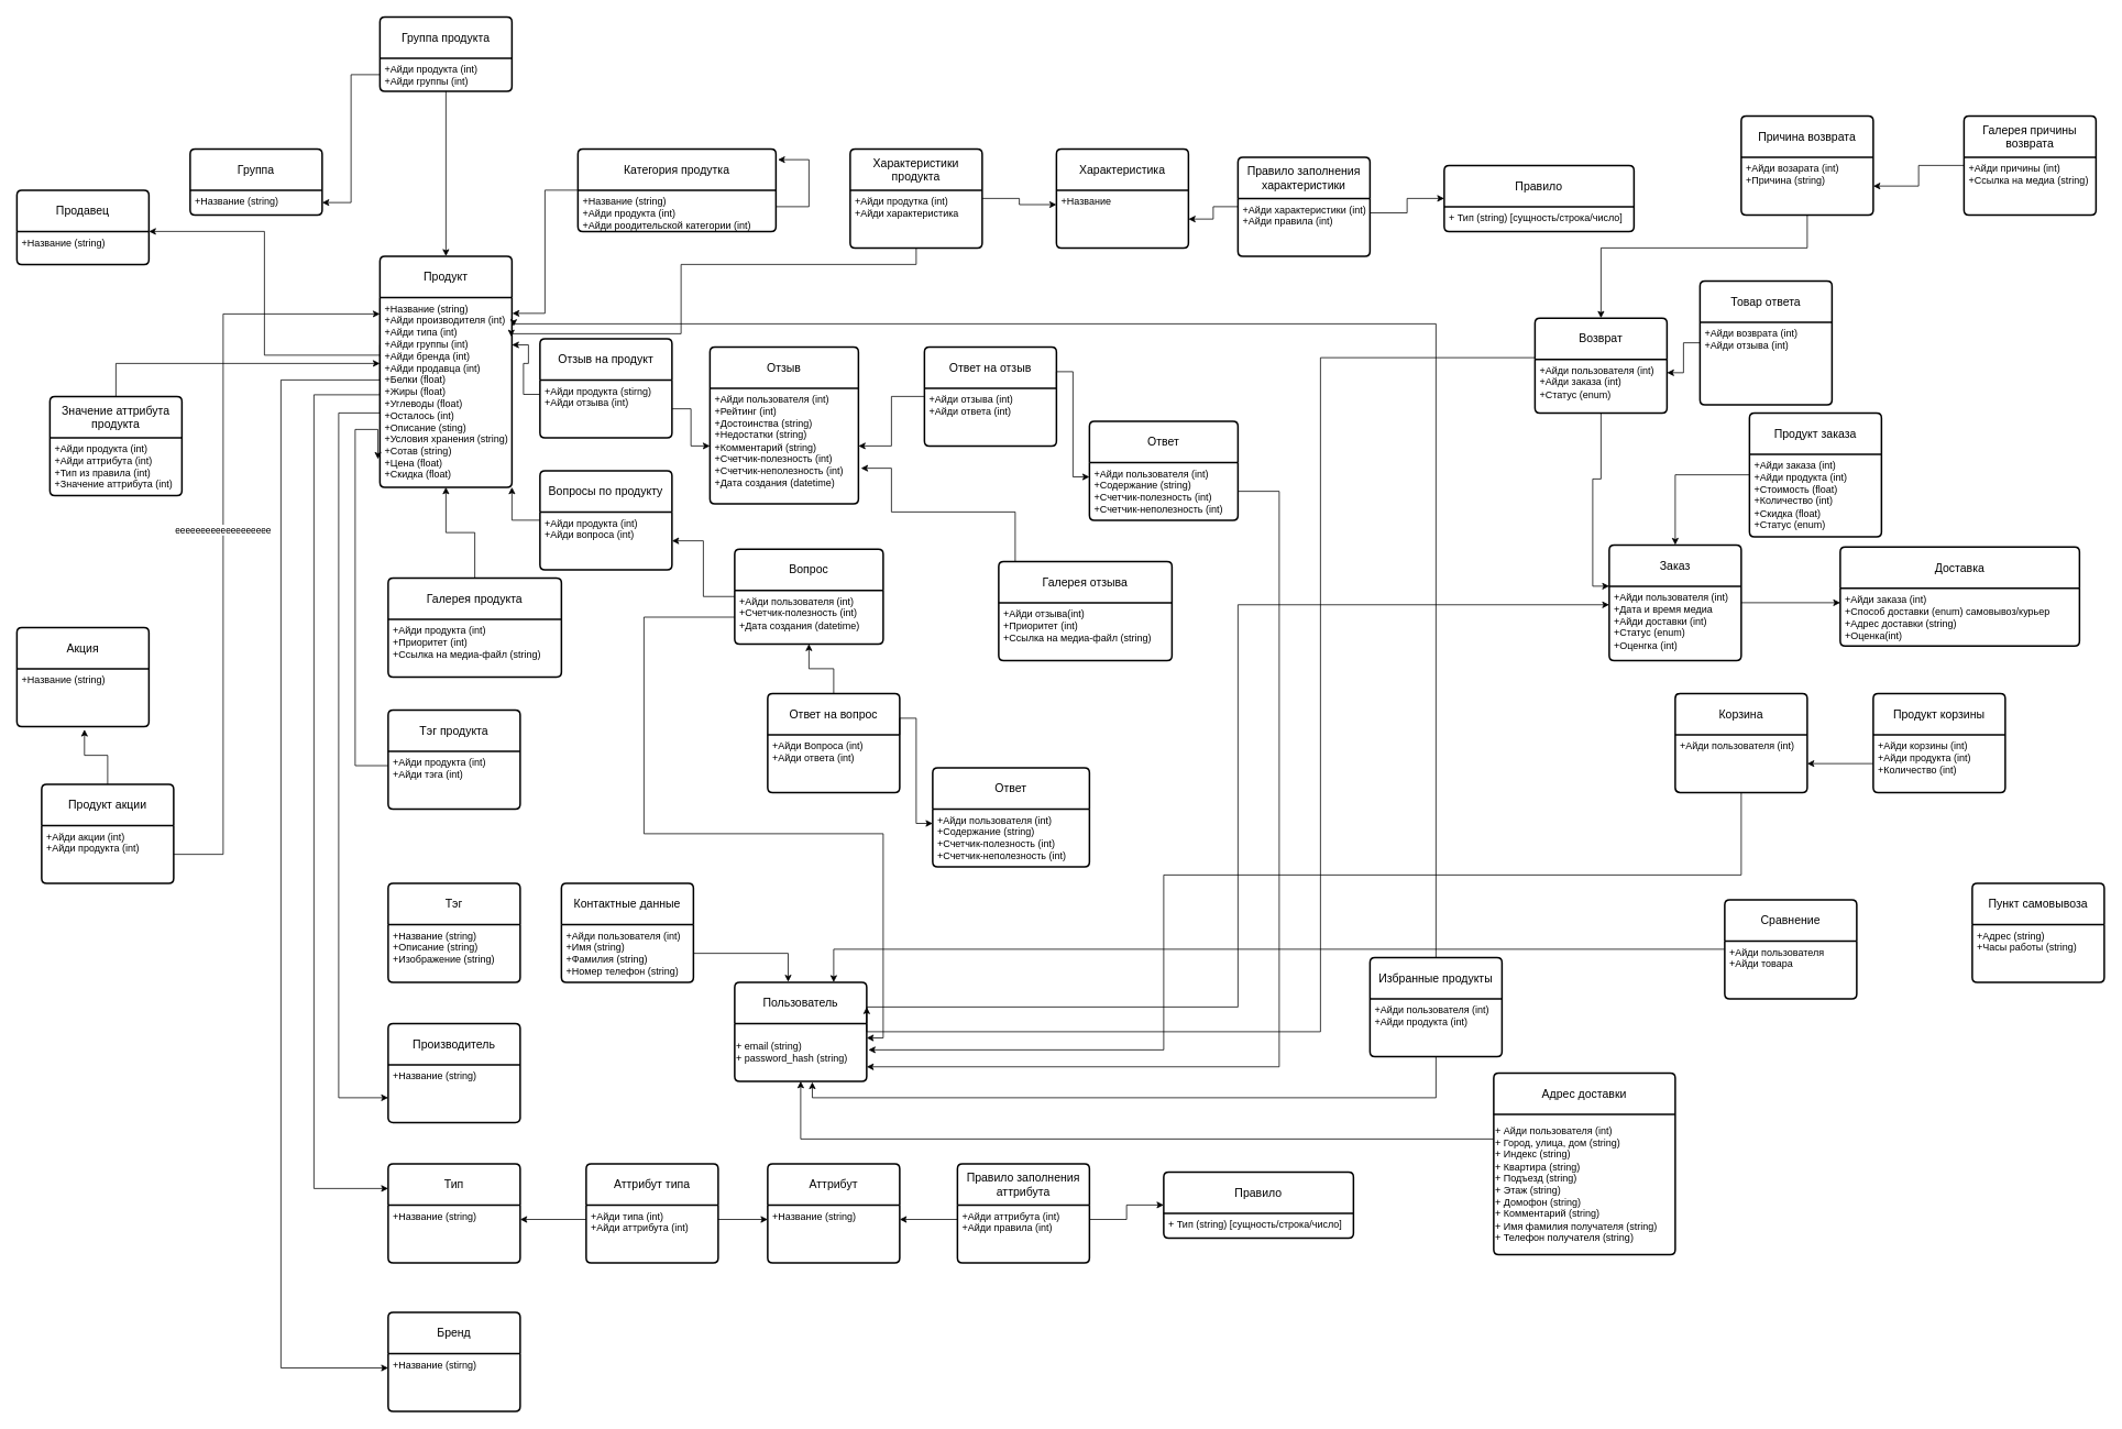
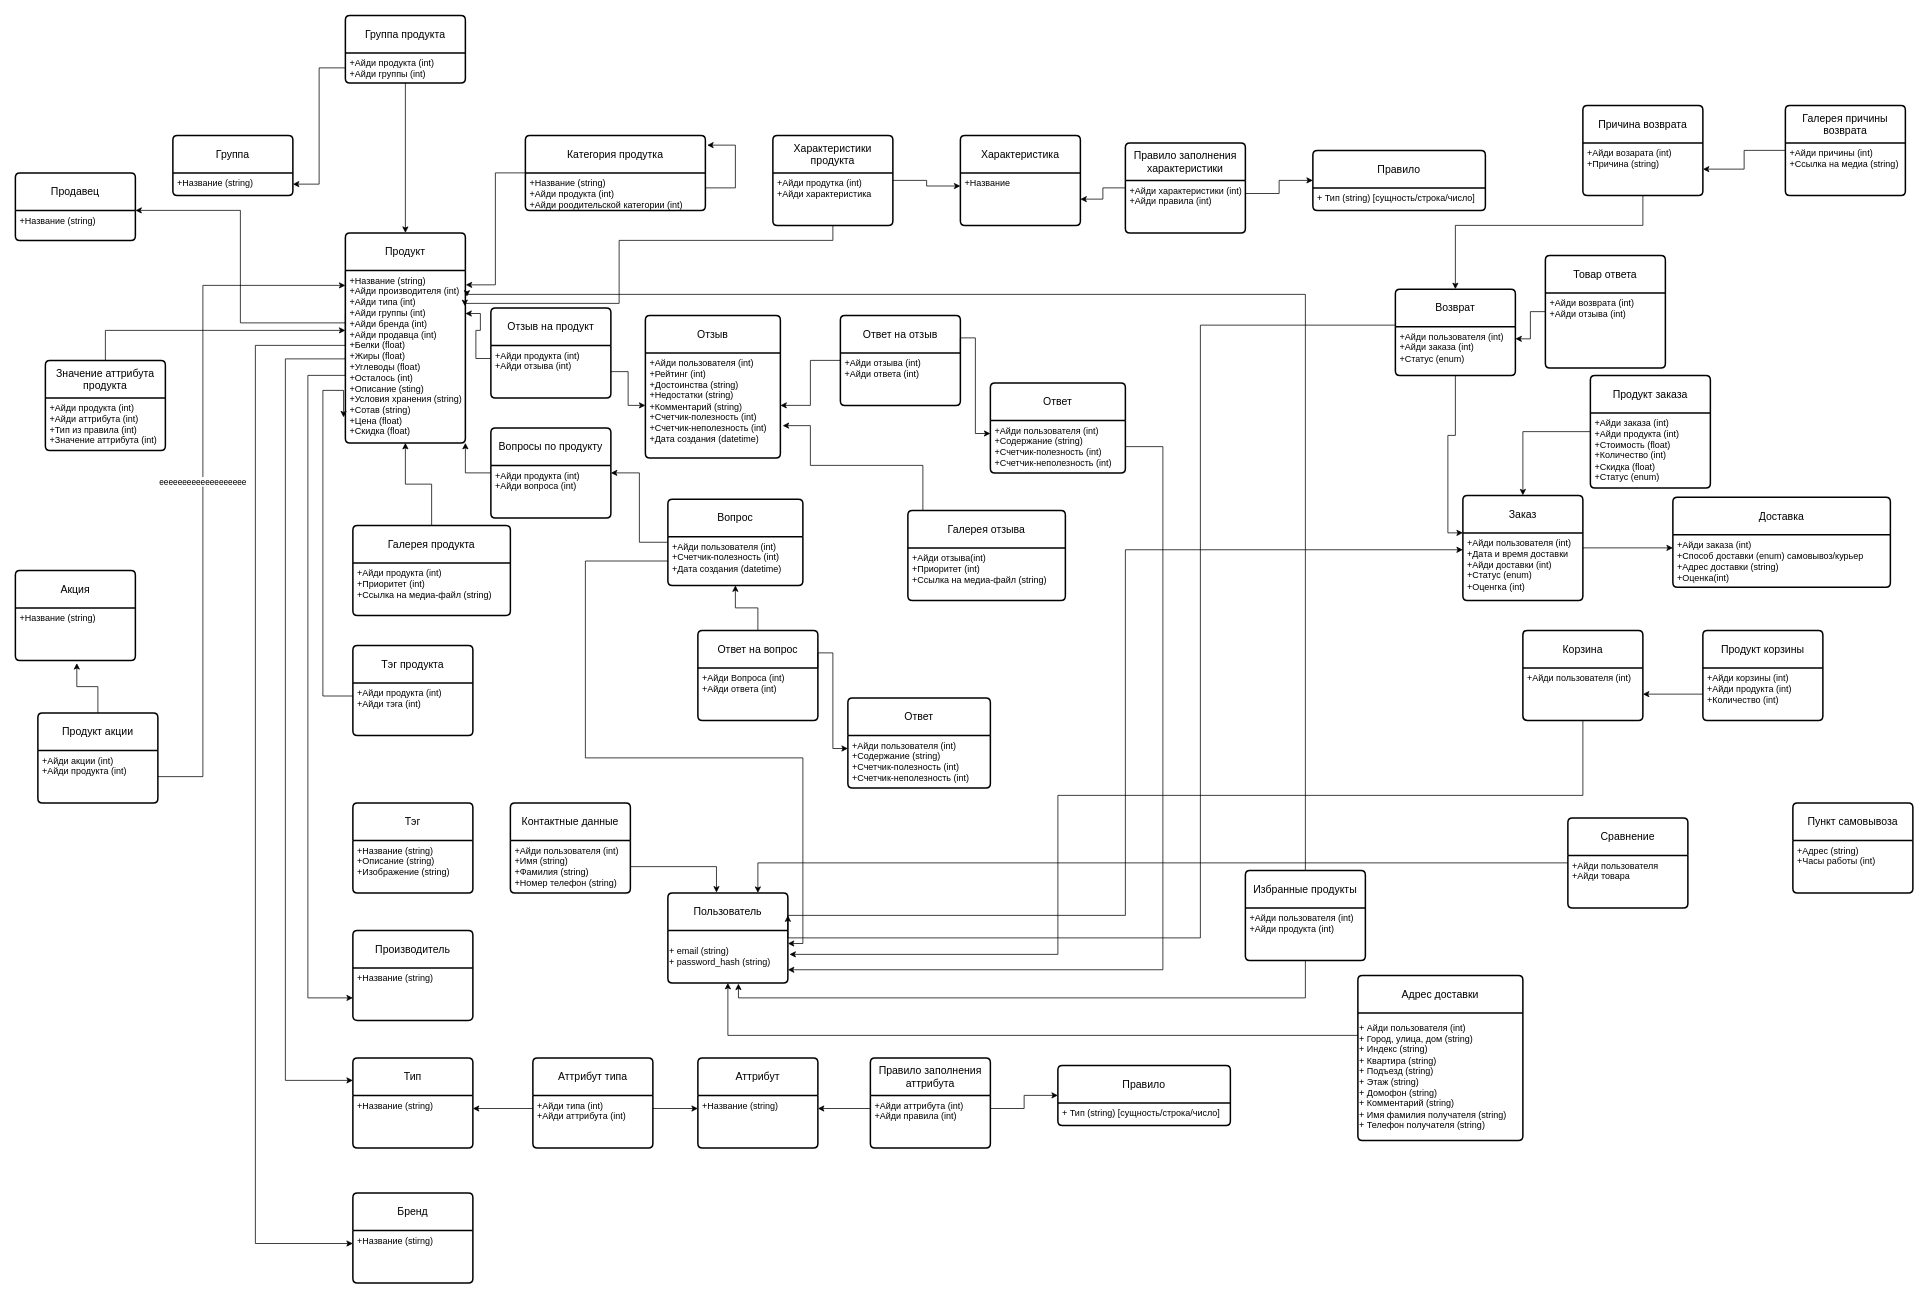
- <mxCell id="8" value="+Айди продукта (stirng)&lt;br&gt;+Айди отзыва (int)&lt;div&gt;&lt;br/&gt;&lt;/div&gt;" style="align=left;strokeColor=none;fillColor=none;spacingLeft=4;fontSize=12;verticalAlign=top;resizable=0;rotatable=0;part=1;html=1;" parent="7" vertex="1"><mxGeometry y="50" width="160" height="70" as="geometry" /></mxCell>
+ <mxCell id="8" value="+Айди продукта (int)&lt;br&gt;+Айди отзыва (int)&lt;div&gt;&lt;br/&gt;&lt;/div&gt;" style="align=left;strokeColor=none;fillColor=none;spacingLeft=4;fontSize=12;verticalAlign=top;resizable=0;rotatable=0;part=1;html=1;" parent="7" vertex="1"><mxGeometry y="50" width="160" height="70" as="geometry" /></mxCell>
- <mxCell id="25" style="edgeStyle=orthogonalEdgeStyle;rounded=0;orthogonalLoop=1;jettySize=auto;html=1;" parent="1" source="26" target="24" edge="1"><mxGeometry relative="1" as="geometry" /></mxCell>
+ <mxCell id="25" style="edgeStyle=orthogonalEdgeStyle;rounded=0;orthogonalLoop=1;jettySize=auto;html=1;entryX=1;entryY=0.5;entryDx=0;entryDy=0;" parent="1" source="26" target="23" edge="1"><mxGeometry relative="1" as="geometry" /></mxCell>
- <mxCell id="111" value="+Айди пользователя (int)&lt;br&gt;+Дата и время медиа&lt;br&gt;+Айди доставки (int)&lt;br&gt;+Статус (enum)&lt;br&gt;+Оценгка (int)" style="align=left;strokeColor=none;fillColor=none;spacingLeft=4;fontSize=12;verticalAlign=top;resizable=0;rotatable=0;part=1;html=1;" vertex="1" parent="110"><mxGeometry y="50" width="160" height="90" as="geometry" /></mxCell>
+ <mxCell id="111" value="+Айди пользователя (int)&lt;br&gt;+Дата и время доставки&lt;br&gt;+Айди доставки (int)&lt;br&gt;+Статус (enum)&lt;br&gt;+Оценгка (int)" style="align=left;strokeColor=none;fillColor=none;spacingLeft=4;fontSize=12;verticalAlign=top;resizable=0;rotatable=0;part=1;html=1;" vertex="1" parent="110"><mxGeometry y="50" width="160" height="90" as="geometry" /></mxCell>
- <mxCell id="134" value="+Адрес (string)&lt;br&gt;+Часы работы (string)" style="align=left;strokeColor=none;fillColor=none;spacingLeft=4;fontSize=12;verticalAlign=top;resizable=0;rotatable=0;part=1;html=1;" vertex="1" parent="133"><mxGeometry y="50" width="160" height="70" as="geometry" /></mxCell>
+ <mxCell id="134" value="+Адрес (string)&lt;br&gt;+Часы работы (int)" style="align=left;strokeColor=none;fillColor=none;spacingLeft=4;fontSize=12;verticalAlign=top;resizable=0;rotatable=0;part=1;html=1;" vertex="1" parent="133"><mxGeometry y="50" width="160" height="70" as="geometry" /></mxCell>
